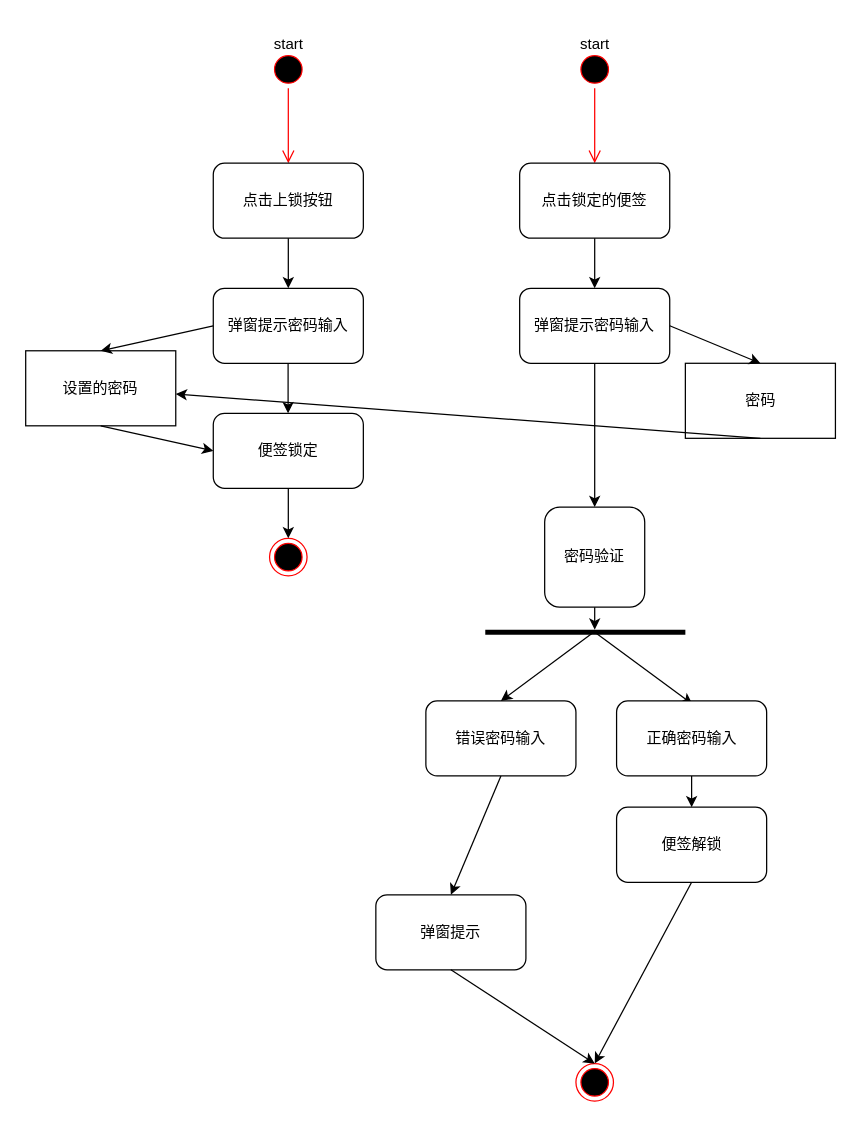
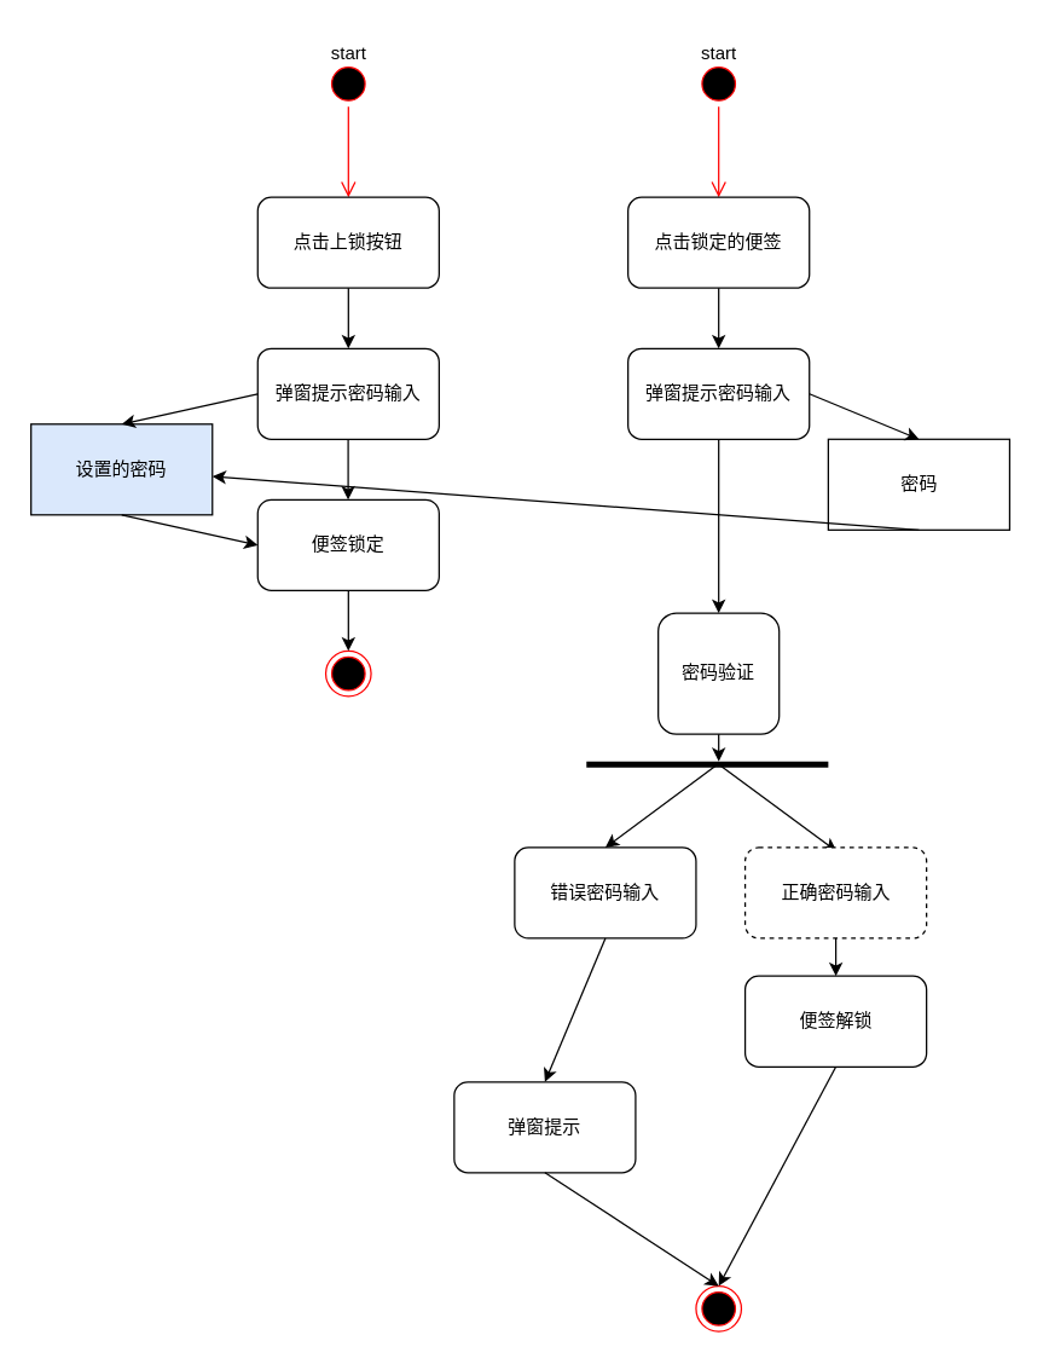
- <mxCell id="28" value="设置的密码" style="rounded=0;whiteSpace=wrap;html=1;" vertex="1" parent="1"><mxGeometry x="20" y="280" width="120" height="60" as="geometry" /></mxCell>
+ <mxCell id="28" value="设置的密码" style="rounded=0;whiteSpace=wrap;html=1;fillColor=#dae8fc;" vertex="1" parent="1"><mxGeometry x="20" y="280" width="120" height="60" as="geometry" /></mxCell>
- <mxCell id="24" value="正确密码输入" style="rounded=1;whiteSpace=wrap;html=1;" vertex="1" parent="1"><mxGeometry x="492.5" y="560" width="120" height="60" as="geometry" /></mxCell>
+ <mxCell id="24" value="正确密码输入" style="rounded=1;whiteSpace=wrap;html=1;dashed=1;" vertex="1" parent="1"><mxGeometry x="492.5" y="560" width="120" height="60" as="geometry" /></mxCell>
